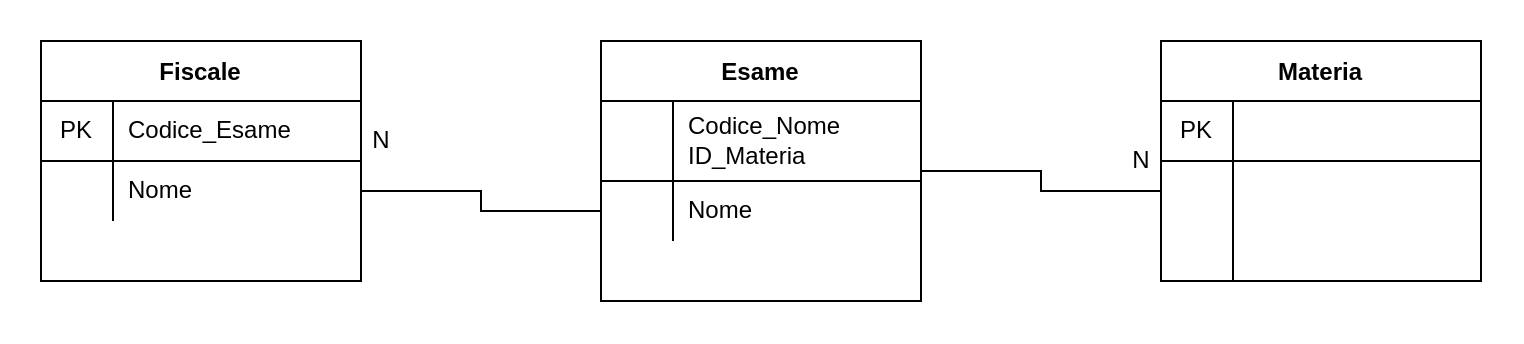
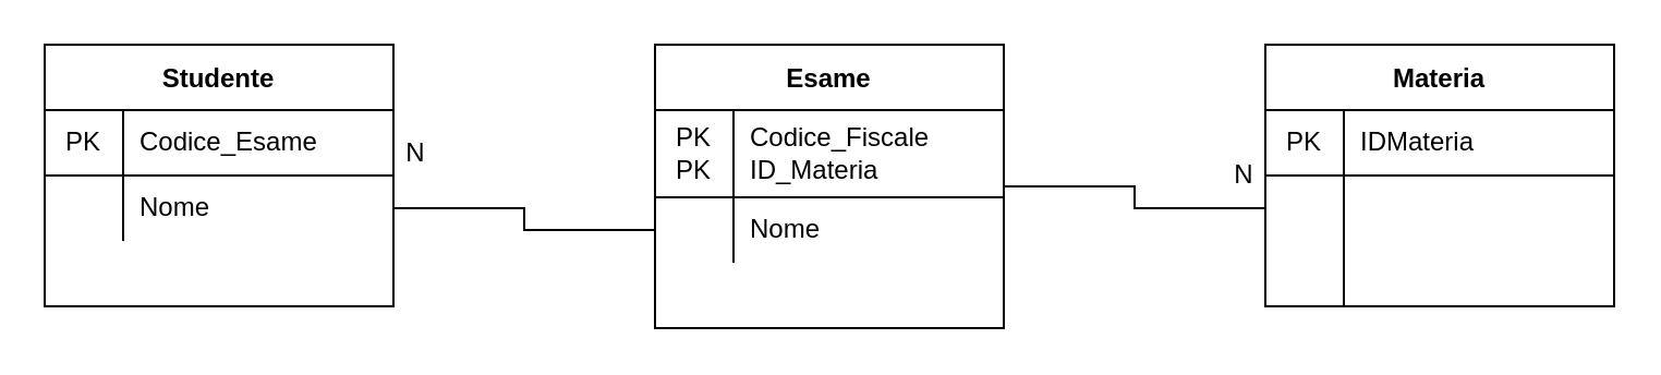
- <mxCell id="2" value="Fiscale" style="shape=table;startSize=30;container=1;collapsible=0;childLayout=tableLayout;fixedRows=1;rowLines=0;fontStyle=1;align=center;pointerEvents=1;" vertex="1" parent="1"><mxGeometry x="20" y="20" width="160" height="120" as="geometry" /></mxCell>
+ <mxCell id="2" value="Studente" style="shape=table;startSize=30;container=1;collapsible=0;childLayout=tableLayout;fixedRows=1;rowLines=0;fontStyle=1;align=center;pointerEvents=1;" vertex="1" parent="1"><mxGeometry x="20" y="20" width="160" height="120" as="geometry" /></mxCell>
+ <mxCell id="14" value="IDMateria" style="shape=partialRectangle;html=1;whiteSpace=wrap;connectable=0;fillColor=none;top=0;left=0;bottom=0;right=0;align=left;spacingLeft=6;overflow=hidden;pointerEvents=1;" vertex="1" parent="12"><mxGeometry x="36" width="124" height="30" as="geometry"><mxRectangle width="124" height="30" as="alternateBounds" /></mxGeometry></mxCell>
+ <mxCell id="23" value="PK&lt;br&gt;PK" style="shape=partialRectangle;html=1;whiteSpace=wrap;connectable=0;fillColor=none;top=0;left=0;bottom=0;right=0;overflow=hidden;pointerEvents=1;strokeWidth=1;" vertex="1" parent="22"><mxGeometry width="36" height="40" as="geometry"><mxRectangle width="36" height="40" as="alternateBounds" /></mxGeometry></mxCell>
- <mxCell id="24" value="Codice_Nome&lt;br&gt;ID_Materia" style="shape=partialRectangle;html=1;whiteSpace=wrap;connectable=0;fillColor=none;top=0;left=0;bottom=0;right=0;align=left;spacingLeft=6;overflow=hidden;pointerEvents=1;" vertex="1" parent="22"><mxGeometry x="36" width="124" height="40" as="geometry"><mxRectangle width="124" height="40" as="alternateBounds" /></mxGeometry></mxCell>
+ <mxCell id="24" value="Codice_Fiscale&lt;br&gt;ID_Materia" style="shape=partialRectangle;html=1;whiteSpace=wrap;connectable=0;fillColor=none;top=0;left=0;bottom=0;right=0;align=left;spacingLeft=6;overflow=hidden;pointerEvents=1;" vertex="1" parent="22"><mxGeometry x="36" width="124" height="40" as="geometry"><mxRectangle width="124" height="40" as="alternateBounds" /></mxGeometry></mxCell>
